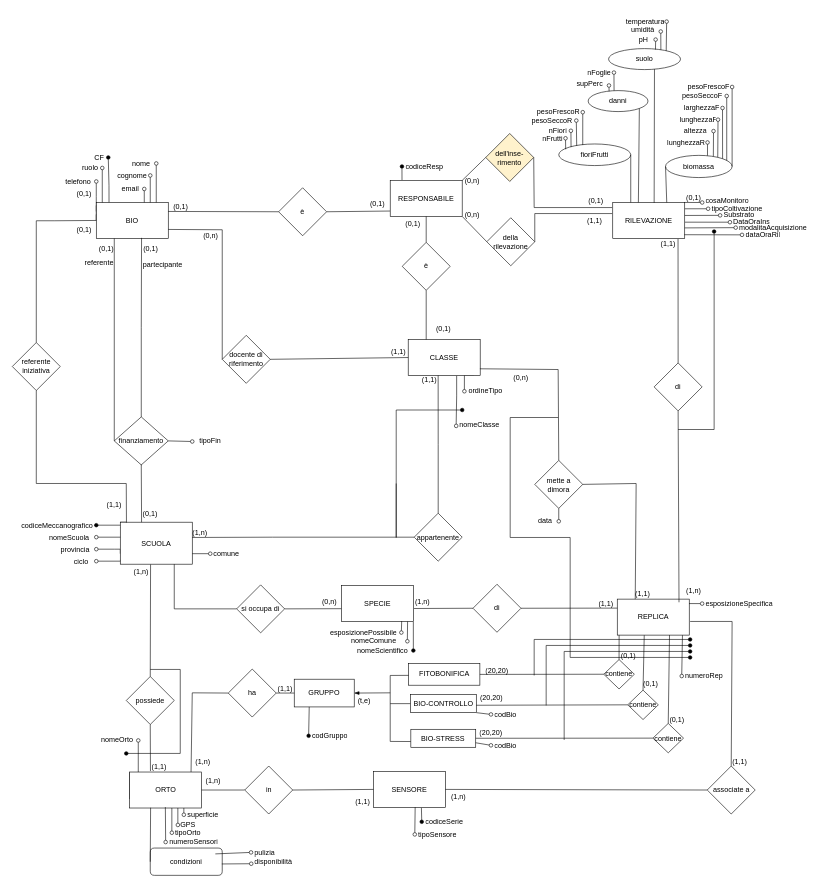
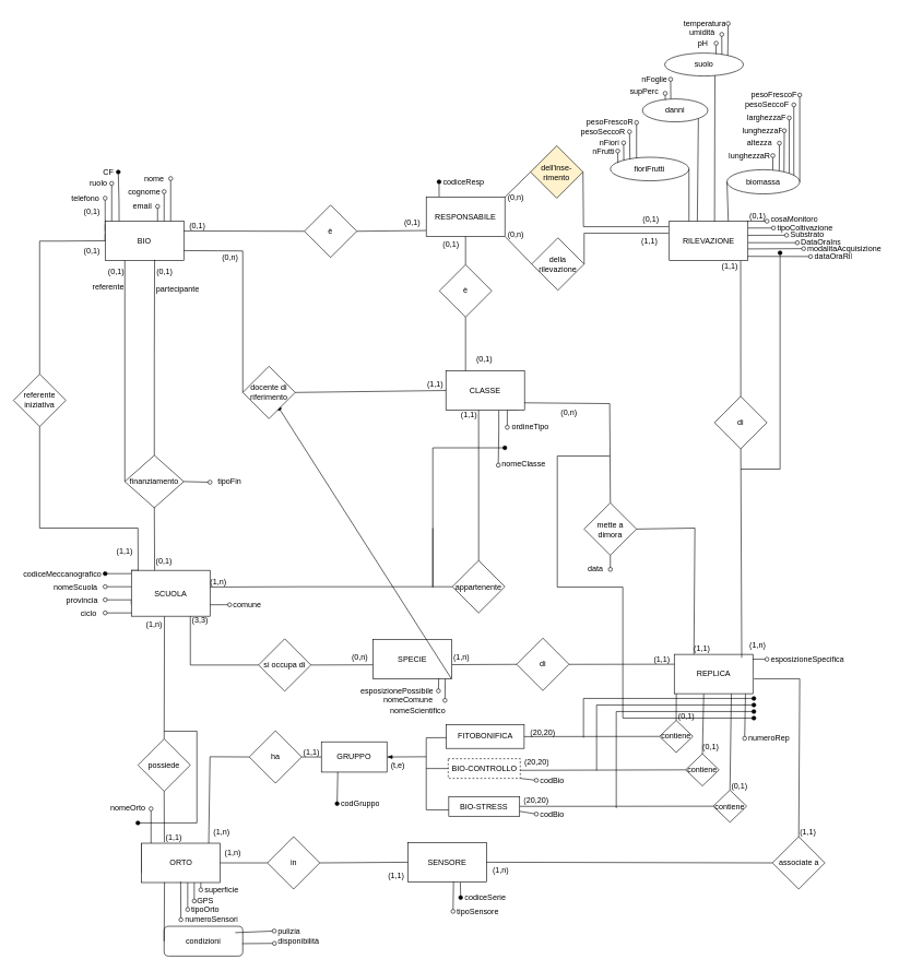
+ <mxCell id="65" value="(3,3)" style="text;html=1;strokeColor=none;fillColor=none;align=center;verticalAlign=middle;whiteSpace=wrap;rounded=0;" parent="1" vertex="1"><mxGeometry x="290" y="939.5" width="30" height="12.5" as="geometry" /></mxCell>
- <mxCell id="68" value="" style="endArrow=oval;html=1;rounded=0;exitX=1;exitY=1;exitDx=0;exitDy=0;endFill=1;entryX=1;entryY=0.5;entryDx=0;entryDy=0;" parent="1" source="66" target="69" edge="1"><mxGeometry width="50" height="50" relative="1" as="geometry"><mxPoint x="563.58" y="1064" as="sourcePoint" /><mxPoint x="413.58" y="1084" as="targetPoint" /></mxGeometry></mxCell>
+ <mxCell id="68" value="" style="endArrow=oval;html=1;rounded=0;exitX=1;exitY=1;exitDx=0;exitDy=0;endFill=1;" parent="1" source="66" target="176" edge="1"><mxGeometry width="50" height="50" relative="1" as="geometry"><mxPoint x="563.58" y="1064" as="sourcePoint" /><mxPoint x="413.58" y="1084" as="targetPoint" /></mxGeometry></mxCell>
- <mxCell id="190" value="BIO-CONTROLLO" style="rounded=0;whiteSpace=wrap;html=1;" parent="1" vertex="1"><mxGeometry x="683.5" y="1157" width="110" height="30" as="geometry" /></mxCell>
+ <mxCell id="190" value="BIO-CONTROLLO" style="rounded=0;whiteSpace=wrap;html=1;dashed=1;" parent="1" vertex="1"><mxGeometry x="683.5" y="1157" width="110" height="30" as="geometry" /></mxCell>
